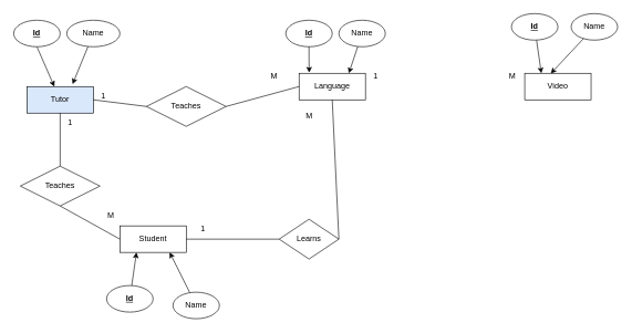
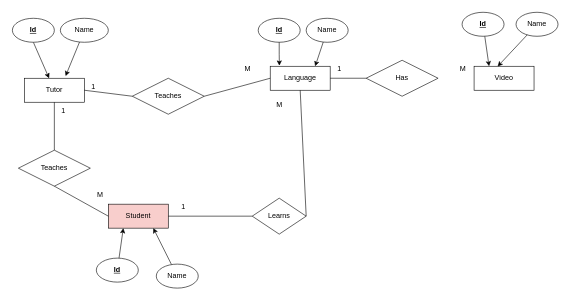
+ <mxCell id="33" value="" style="endArrow=none;html=1;rounded=0;exitX=1;exitY=0.5;exitDx=0;exitDy=0;entryX=0;entryY=0.5;entryDx=0;entryDy=0;" edge="1" parent="1" source="3" target="32"><mxGeometry relative="1" as="geometry"><mxPoint x="680" y="170" as="sourcePoint" /><mxPoint x="840" y="170" as="targetPoint" /></mxGeometry></mxCell>
+ <mxCell id="32" value="Has" style="shape=rhombus;perimeter=rhombusPerimeter;whiteSpace=wrap;html=1;align=center;" vertex="1" parent="1"><mxGeometry x="610" y="100" width="120" height="60" as="geometry" /></mxCell>
- <mxCell id="2" value="Tutor" style="whiteSpace=wrap;html=1;align=center;fillColor=#dae8fc;" vertex="1" parent="1"><mxGeometry x="40" y="130" width="100" height="40" as="geometry" /></mxCell>
+ <mxCell id="2" value="Tutor" style="whiteSpace=wrap;html=1;align=center;" vertex="1" parent="1"><mxGeometry x="40" y="130" width="100" height="40" as="geometry" /></mxCell>
- <mxCell id="4" value="Student" style="whiteSpace=wrap;html=1;align=center;" vertex="1" parent="1"><mxGeometry x="180" y="340" width="100" height="40" as="geometry" /></mxCell>
+ <mxCell id="4" value="Student" style="whiteSpace=wrap;html=1;align=center;fillColor=#f8cecc;" vertex="1" parent="1"><mxGeometry x="180" y="340" width="100" height="40" as="geometry" /></mxCell>
